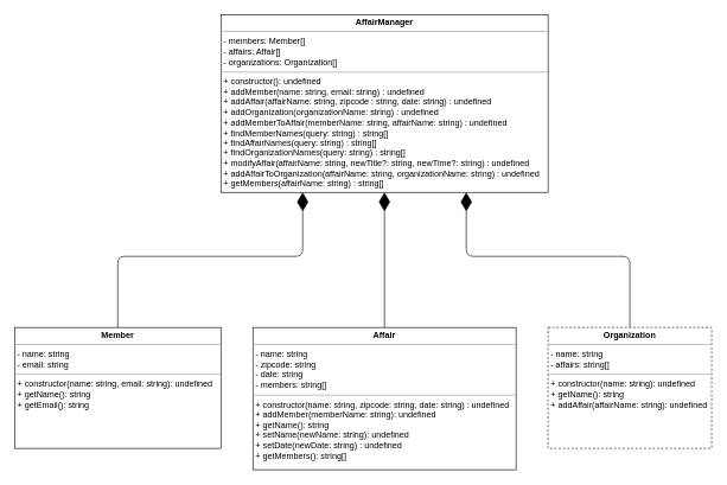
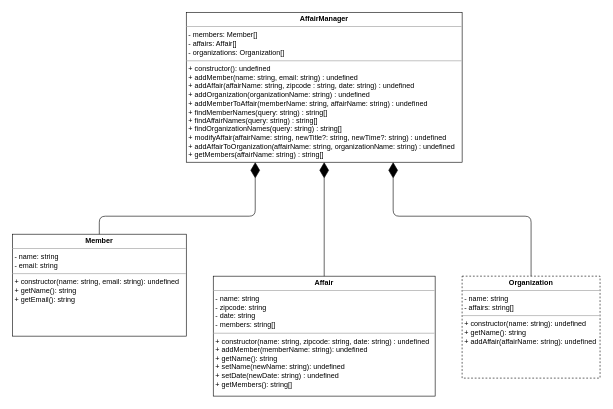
- <mxCell id="3" value="&lt;p style=&quot;margin: 0px ; margin-top: 4px ; text-align: center&quot;&gt;&lt;b&gt;Member&lt;/b&gt;&lt;/p&gt;&lt;hr size=&quot;1&quot;&gt;&lt;p style=&quot;margin: 0px ; margin-left: 4px&quot;&gt;- name: string&lt;/p&gt;&lt;p style=&quot;margin: 0px ; margin-left: 4px&quot;&gt;- email: string&lt;/p&gt;&lt;hr size=&quot;1&quot;&gt;&lt;p style=&quot;margin: 0px ; margin-left: 4px&quot;&gt;+ constructor(name: string, email: string): undefined&lt;/p&gt;&lt;p style=&quot;margin: 0px ; margin-left: 4px&quot;&gt;+ getName(): string&lt;/p&gt;&lt;p style=&quot;margin: 0px ; margin-left: 4px&quot;&gt;+ getEmail(): string&lt;/p&gt;" style="verticalAlign=top;align=left;overflow=fill;fontSize=12;fontFamily=Helvetica;html=1;" vertex="1" parent="1"><mxGeometry x="20" y="460" width="290" height="170" as="geometry" /></mxCell>
+ <mxCell id="3" value="&lt;p style=&quot;margin: 0px ; margin-top: 4px ; text-align: center&quot;&gt;&lt;b&gt;Member&lt;/b&gt;&lt;/p&gt;&lt;hr size=&quot;1&quot;&gt;&lt;p style=&quot;margin: 0px ; margin-left: 4px&quot;&gt;- name: string&lt;/p&gt;&lt;p style=&quot;margin: 0px ; margin-left: 4px&quot;&gt;- email: string&lt;/p&gt;&lt;hr size=&quot;1&quot;&gt;&lt;p style=&quot;margin: 0px ; margin-left: 4px&quot;&gt;+ constructor(name: string, email: string): undefined&lt;/p&gt;&lt;p style=&quot;margin: 0px ; margin-left: 4px&quot;&gt;+ getName(): string&lt;/p&gt;&lt;p style=&quot;margin: 0px ; margin-left: 4px&quot;&gt;+ getEmail(): string&lt;/p&gt;" style="verticalAlign=top;align=left;overflow=fill;fontSize=12;fontFamily=Helvetica;html=1;" vertex="1" parent="1"><mxGeometry x="20" y="390" width="290" height="170" as="geometry" /></mxCell>
